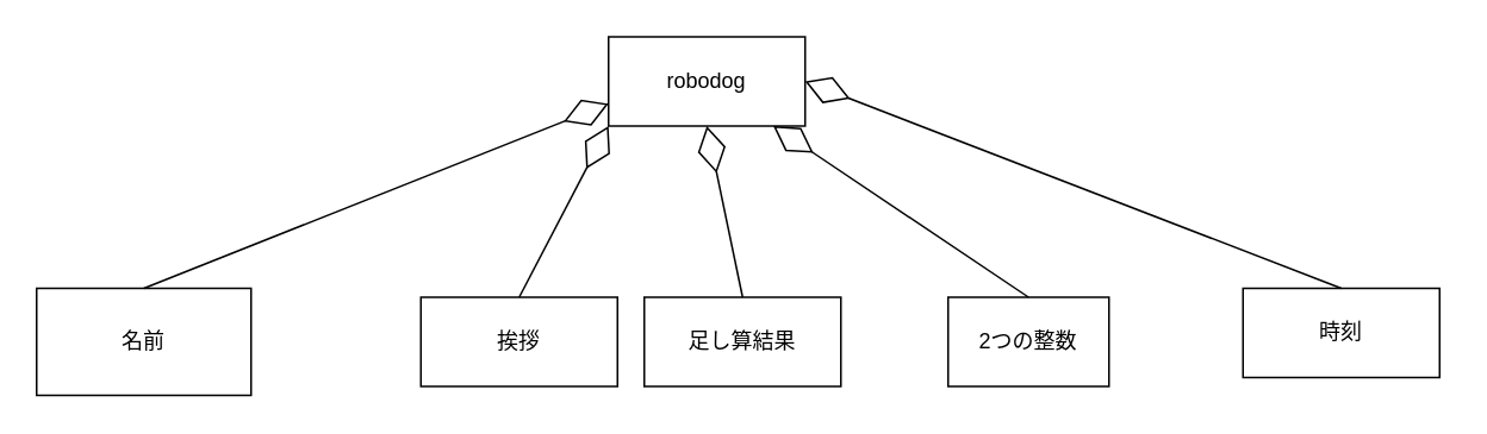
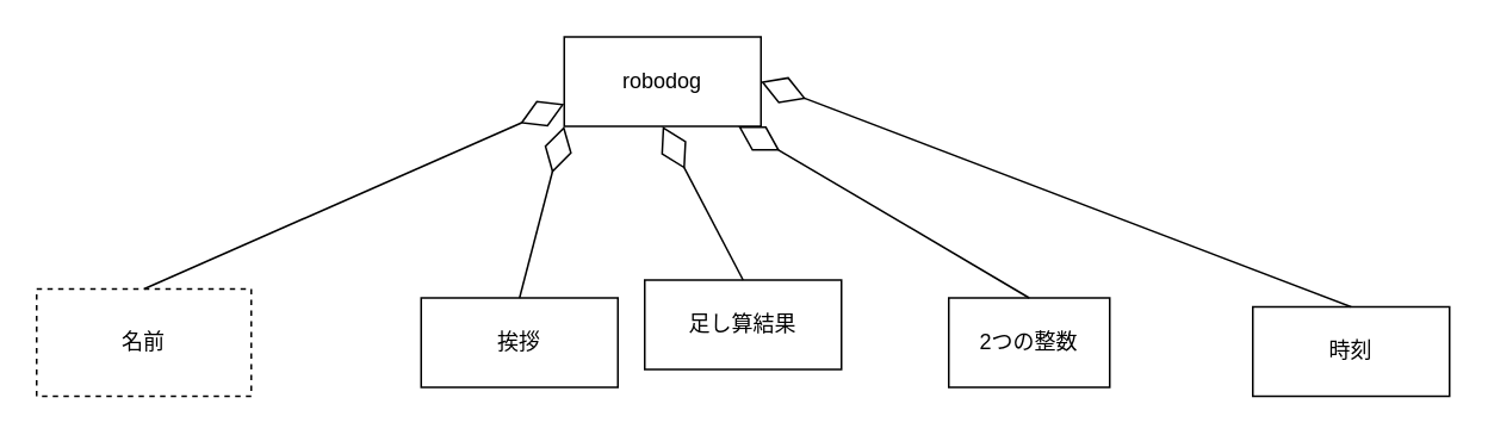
- <mxCell id="4" value="robodog" style="html=1;whiteSpace=wrap;" vertex="1" parent="1"><mxGeometry x="340" y="20" width="110" height="50" as="geometry" /></mxCell>
+ <mxCell id="4" value="robodog" style="html=1;whiteSpace=wrap;" vertex="1" parent="1"><mxGeometry x="315" y="20" width="110" height="50" as="geometry" /></mxCell>
- <mxCell id="5" value="時刻" style="html=1;whiteSpace=wrap;" vertex="1" parent="1"><mxGeometry x="695" y="161" width="110" height="50" as="geometry" /></mxCell>
+ <mxCell id="5" value="時刻" style="html=1;whiteSpace=wrap;" vertex="1" parent="1"><mxGeometry x="700" y="171" width="110" height="50" as="geometry" /></mxCell>
- <mxCell id="2" value="名前" style="rounded=0;whiteSpace=wrap;html=1;" vertex="1" parent="1"><mxGeometry x="20" y="161" width="120" height="60" as="geometry" /></mxCell>
+ <mxCell id="2" value="名前" style="rounded=0;whiteSpace=wrap;html=1;dashed=1;" vertex="1" parent="1"><mxGeometry x="20" y="161" width="120" height="60" as="geometry" /></mxCell>
- <mxCell id="6" value="足し算結果" style="html=1;whiteSpace=wrap;" vertex="1" parent="1"><mxGeometry x="360" y="166" width="110" height="50" as="geometry" /></mxCell>
+ <mxCell id="6" value="足し算結果" style="html=1;whiteSpace=wrap;" vertex="1" parent="1"><mxGeometry x="360" y="156" width="110" height="50" as="geometry" /></mxCell>
